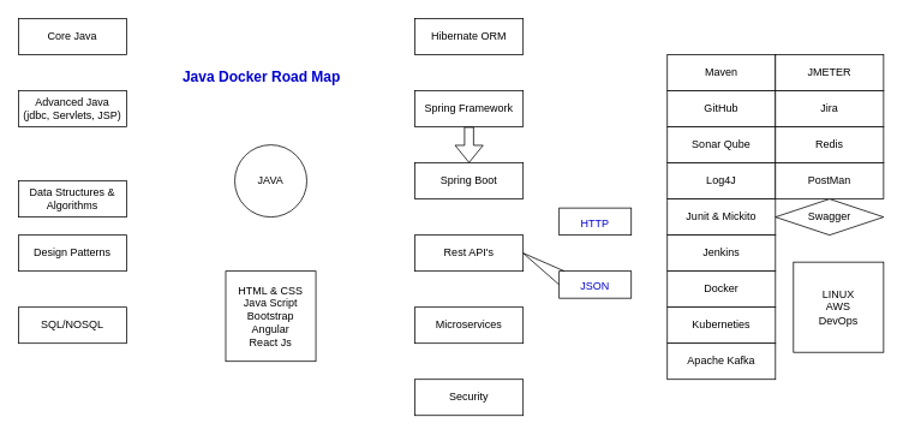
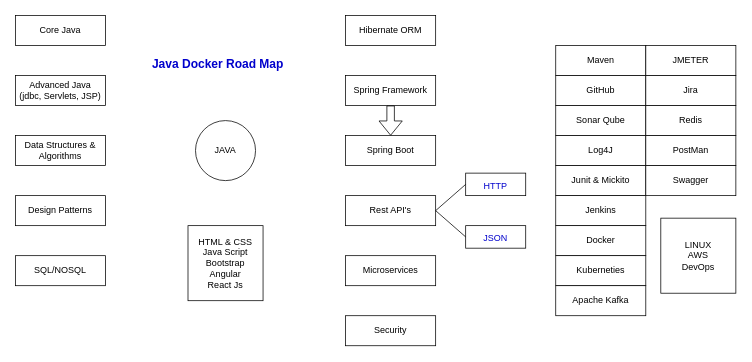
- <mxCell id="5" value="Data Structures &amp;amp; Algorithms " style="rounded=0;whiteSpace=wrap;html=1;" vertex="1" parent="1"><mxGeometry x="20" y="200" width="120" height="40" as="geometry" /></mxCell>
+ <mxCell id="5" value="Data Structures &amp;amp; Algorithms " style="rounded=0;whiteSpace=wrap;html=1;" vertex="1" parent="1"><mxGeometry x="20" y="180" width="120" height="40" as="geometry" /></mxCell>
- <mxCell id="34" value="Swagger" style="rhombus;whiteSpace=wrap;html=1;" vertex="1" parent="1"><mxGeometry x="860" y="220" width="120" height="40" as="geometry" /></mxCell>
+ <mxCell id="34" value="Swagger" style="rounded=0;whiteSpace=wrap;html=1;" vertex="1" parent="1"><mxGeometry x="860" y="220" width="120" height="40" as="geometry" /></mxCell>
- <mxCell id="19" value="" style="endArrow=none;html=1;rounded=0;fontSize=12;fontColor=#000000;exitX=1;exitY=0.5;exitDx=0;exitDy=0;" edge="1" parent="1" source="13" target="18"><mxGeometry width="50" height="50" relative="1" as="geometry"><mxPoint x="920" y="350" as="sourcePoint" /><mxPoint x="970" y="300" as="targetPoint" /></mxGeometry></mxCell>
+ <mxCell id="19" value="" style="endArrow=none;html=1;rounded=0;fontSize=12;fontColor=#000000;exitX=1;exitY=0.5;exitDx=0;exitDy=0;entryX=0;entryY=0.5;entryDx=0;entryDy=0;" edge="1" parent="1" source="13" target="17"><mxGeometry width="50" height="50" relative="1" as="geometry"><mxPoint x="920" y="350" as="sourcePoint" /><mxPoint x="970" y="300" as="targetPoint" /></mxGeometry></mxCell>
